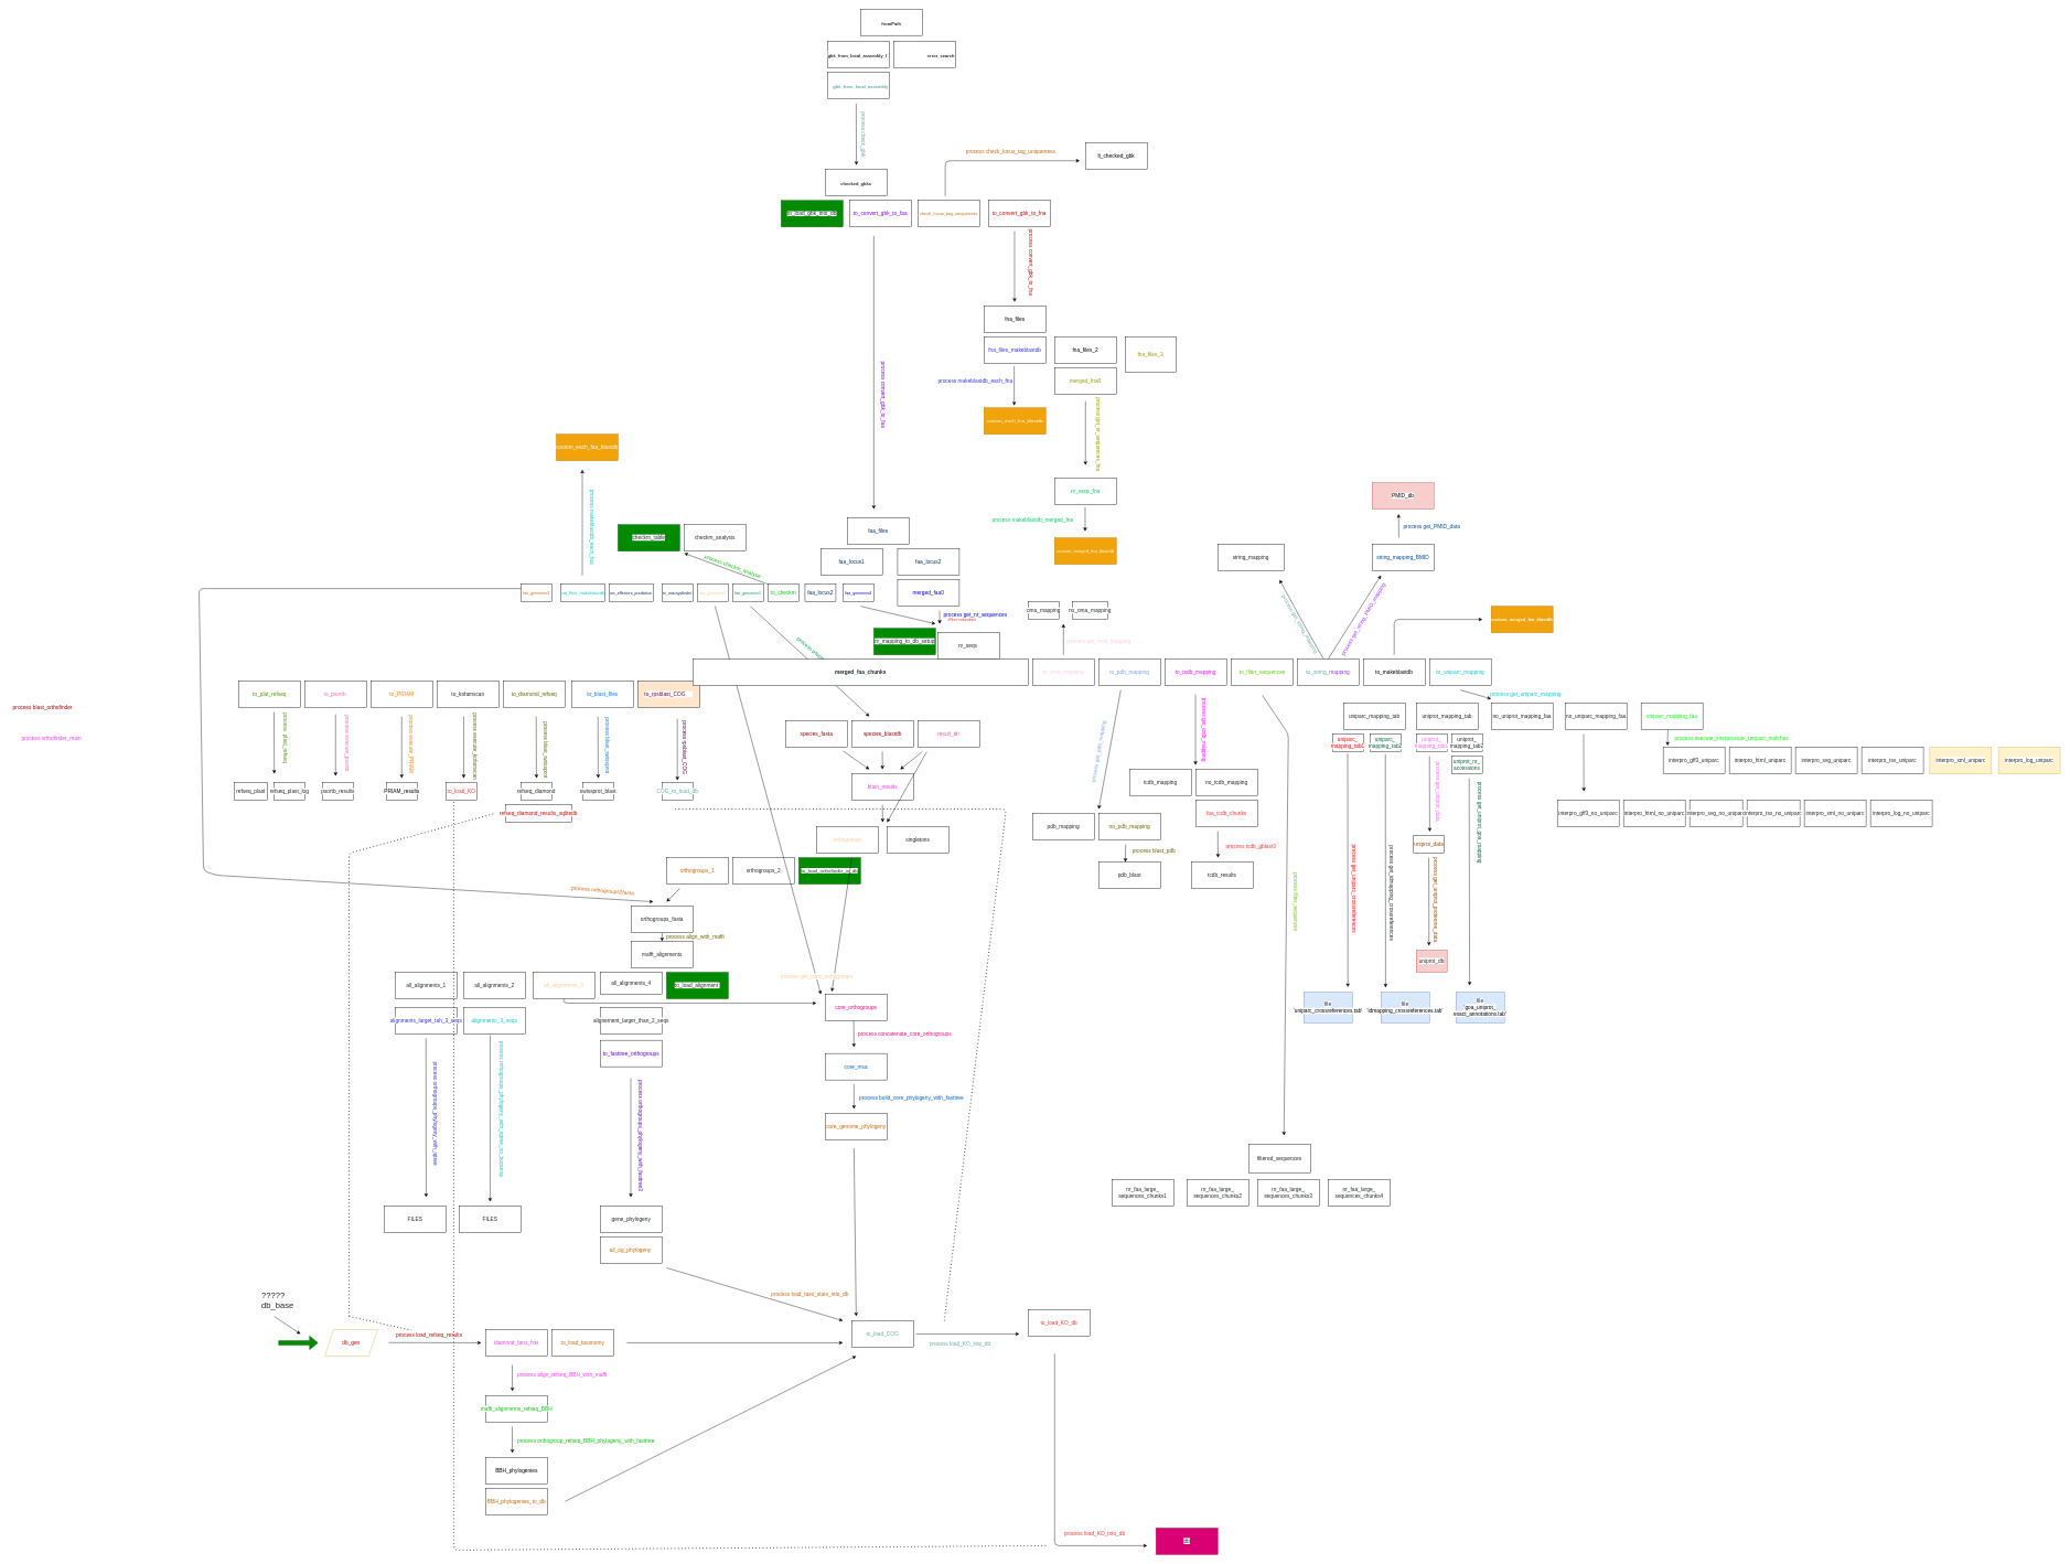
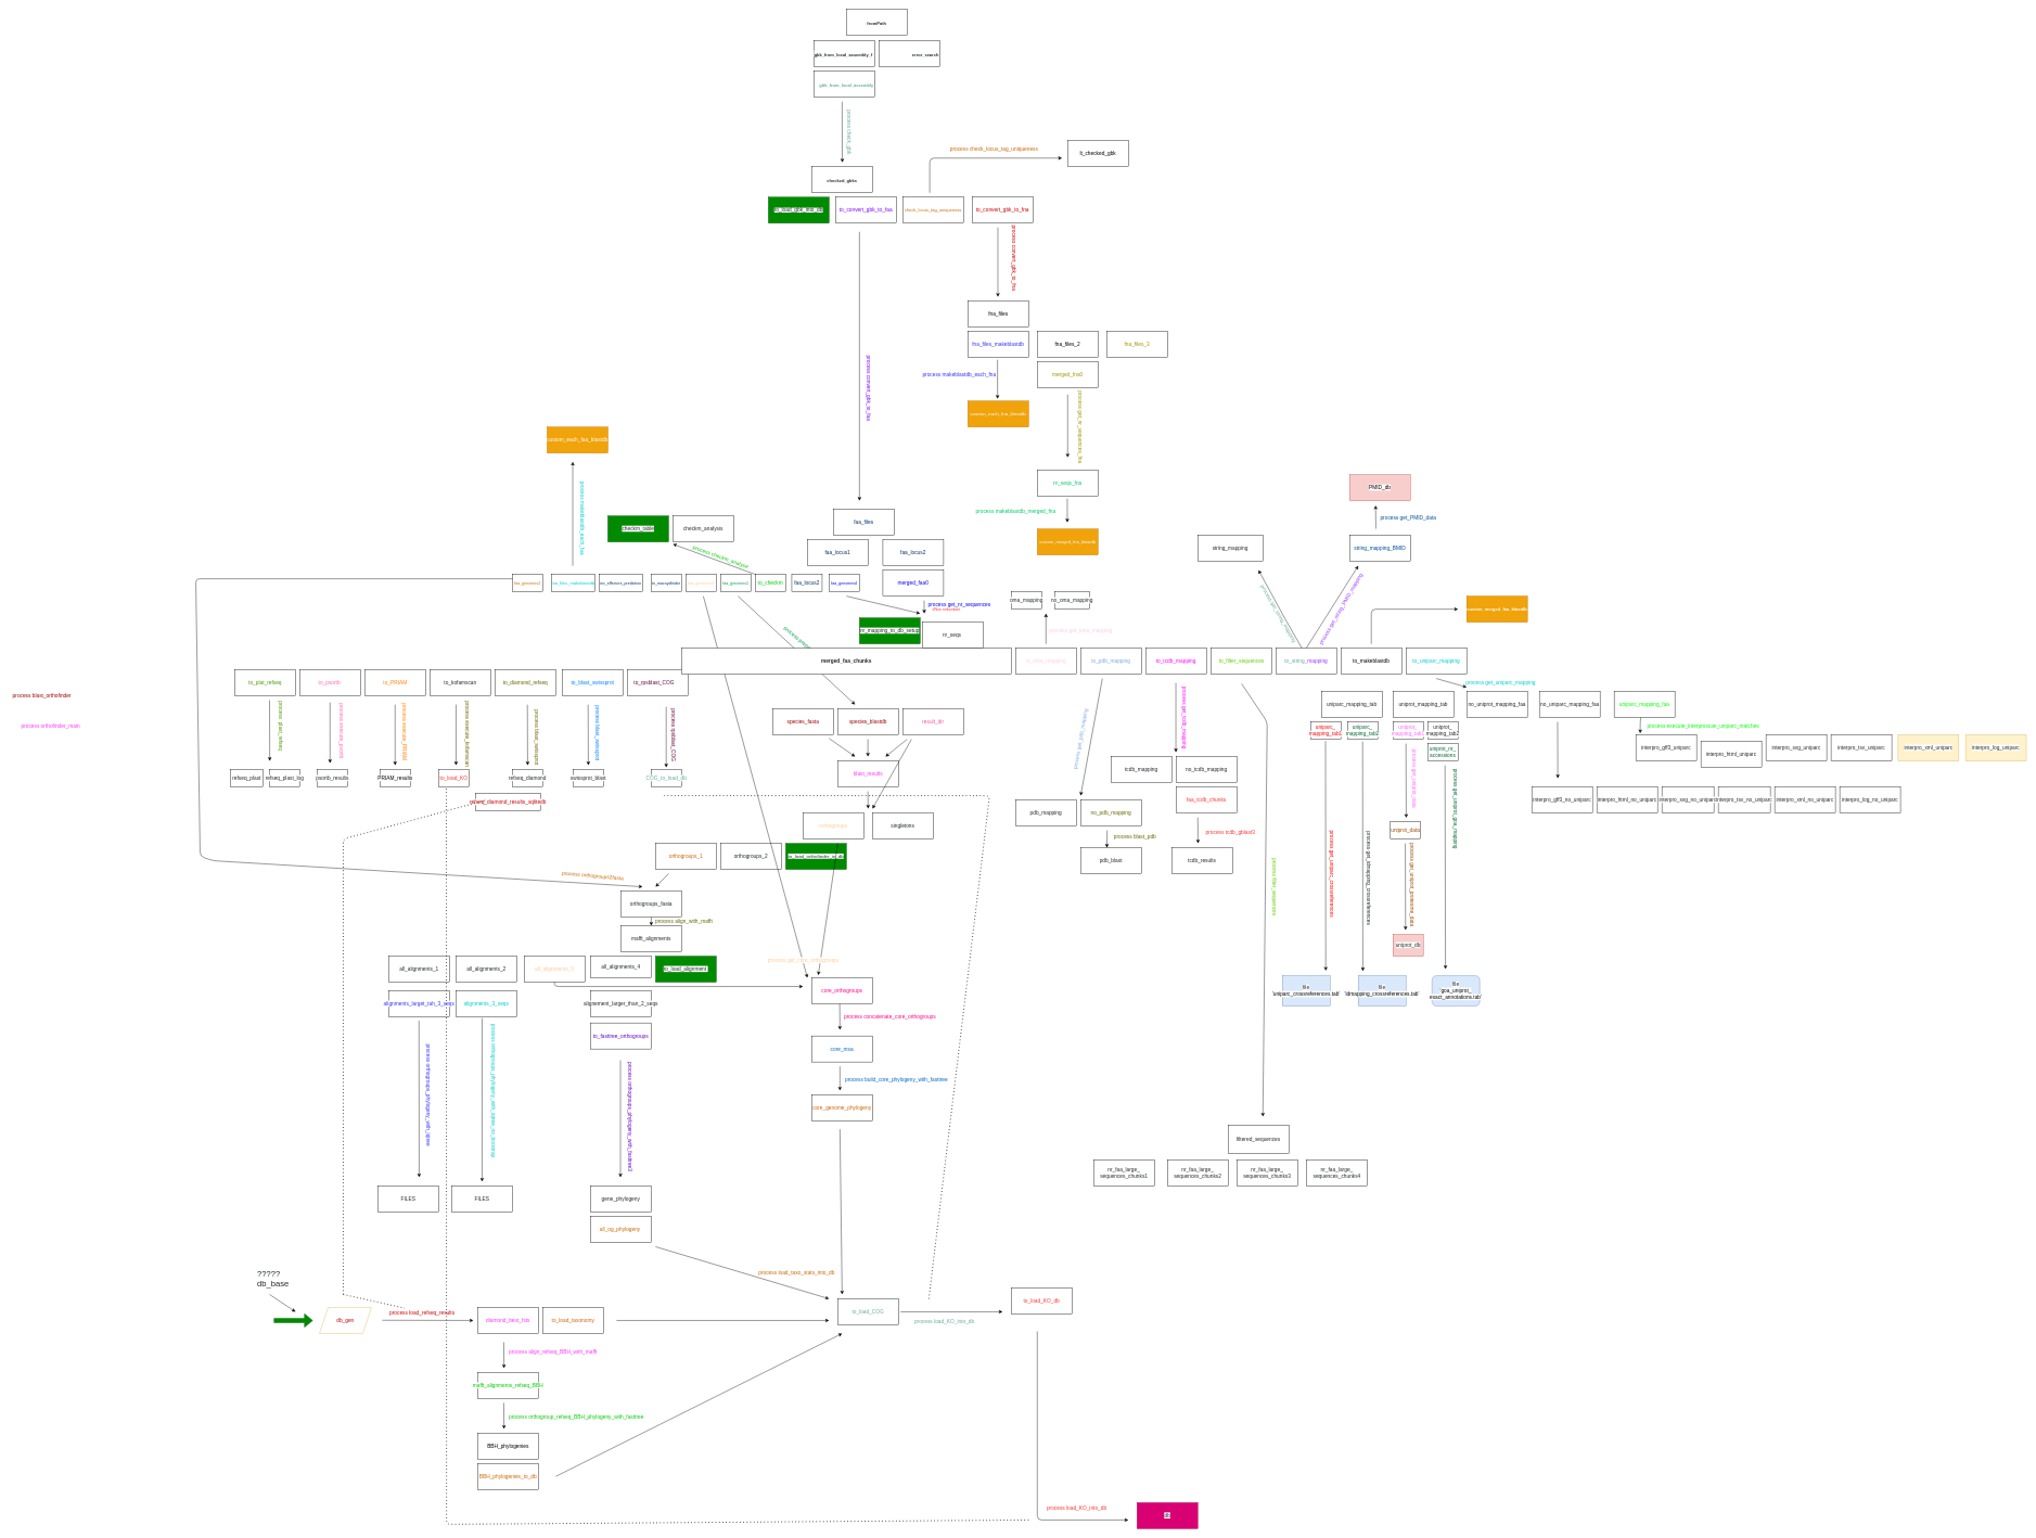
- <mxCell id="251" value="&lt;font color=&quot;#999900&quot;&gt;fna_files_3&lt;/font&gt;" style="rounded=0;whiteSpace=wrap;html=1;align=center;" vertex="1" parent="1"><mxGeometry x="2550" y="764" width="115" height="80" as="geometry" /></mxCell>
+ <mxCell id="251" value="&lt;font color=&quot;#999900&quot;&gt;fna_files_3&lt;/font&gt;" style="rounded=0;whiteSpace=wrap;html=1;align=center;" vertex="1" parent="1"><mxGeometry x="2550" y="764" width="140" height="60" as="geometry" /></mxCell>
- <mxCell id="82" value="&lt;span style=&quot;color: rgb(0 , 127 , 255) ; background-color: rgb(255 , 255 , 255)&quot;&gt;&lt;font style=&quot;font-size: 12px&quot;&gt;to_blast_files&lt;/font&gt;&lt;/span&gt;" style="rounded=0;whiteSpace=wrap;html=1;align=center;" parent="1" vertex="1"><mxGeometry x="1295" y="1544" width="140" height="60" as="geometry" /></mxCell>
+ <mxCell id="82" value="&lt;span style=&quot;color: rgb(0 , 127 , 255) ; background-color: rgb(255 , 255 , 255)&quot;&gt;&lt;font style=&quot;font-size: 12px&quot;&gt;to_blast_swissprot&lt;/font&gt;&lt;/span&gt;" style="rounded=0;whiteSpace=wrap;html=1;align=center;" parent="1" vertex="1"><mxGeometry x="1295" y="1544" width="140" height="60" as="geometry" /></mxCell>
- <mxCell id="83" value="&lt;span style=&quot;color: rgb(102 , 0 , 51) ; background-color: rgb(255 , 255 , 255)&quot;&gt;to_rpsblast_COG&amp;nbsp; &amp;nbsp; &amp;nbsp;&lt;/span&gt;" style="rounded=0;whiteSpace=wrap;html=1;align=center;fillColor=#ffe6cc;" parent="1" vertex="1"><mxGeometry x="1445" y="1544" width="140" height="60" as="geometry" /></mxCell>
+ <mxCell id="83" value="&lt;span style=&quot;color: rgb(102 , 0 , 51) ; background-color: rgb(255 , 255 , 255)&quot;&gt;to_rpsblast_COG&amp;nbsp; &amp;nbsp; &amp;nbsp;&lt;/span&gt;" style="rounded=0;whiteSpace=wrap;html=1;align=center;" parent="1" vertex="1"><mxGeometry x="1445" y="1544" width="140" height="60" as="geometry" /></mxCell>
- <mxCell id="145" value="&lt;span style=&quot;color: rgb(36 , 41 , 46) ; font-family: , &amp;#34;consolas&amp;#34; , &amp;#34;liberation mono&amp;#34; , &amp;#34;menlo&amp;#34; , monospace ; background-color: rgb(255 , 255 , 255)&quot;&gt;interpro_html_uniparc&lt;/span&gt;" style="rounded=0;whiteSpace=wrap;html=1;align=center;" parent="1" vertex="1"><mxGeometry x="3920" y="1694" width="140" height="60" as="geometry" /></mxCell>
+ <mxCell id="145" value="&lt;span style=&quot;color: rgb(36 , 41 , 46) ; font-family: , &amp;#34;consolas&amp;#34; , &amp;#34;liberation mono&amp;#34; , &amp;#34;menlo&amp;#34; , monospace ; background-color: rgb(255 , 255 , 255)&quot;&gt;interpro_html_uniparc&lt;/span&gt;" style="rounded=0;whiteSpace=wrap;html=1;align=center;" parent="1" vertex="1"><mxGeometry x="3920" y="1709" width="140" height="60" as="geometry" /></mxCell>
- <mxCell id="204" value="&lt;span style=&quot;text-align: left ; background-color: rgb(255 , 255 , 255)&quot;&gt;&lt;font color=&quot;#cc0000&quot;&gt;refseq_diamond_results_sqlitedb&lt;/font&gt;&lt;/span&gt;" style="rounded=0;whiteSpace=wrap;html=1;align=center;" parent="1" vertex="1"><mxGeometry x="1145" y="1824" width="150" height="40" as="geometry" /></mxCell>
+ <mxCell id="204" value="&lt;span style=&quot;text-align: left ; background-color: rgb(255 , 255 , 255)&quot;&gt;&lt;font color=&quot;#cc0000&quot;&gt;refseq_diamond_results_sqlitedb&lt;/font&gt;&lt;/span&gt;" style="rounded=0;whiteSpace=wrap;html=1;align=center;" parent="1" vertex="1"><mxGeometry x="1095" y="1829" width="150" height="40" as="geometry" /></mxCell>
- <mxCell id="180" value="&lt;span style=&quot;color: rgb(36 , 41 , 46) ; font-family: , &amp;#34;consolas&amp;#34; , &amp;#34;liberation mono&amp;#34; , &amp;#34;menlo&amp;#34; , monospace ; background-color: rgb(255 , 255 , 255)&quot;&gt; file &lt;br&gt;&lt;/span&gt;&lt;span class=&quot;pl-s&quot; style=&quot;box-sizing: border-box ; font-family: , &amp;#34;consolas&amp;#34; , &amp;#34;liberation mono&amp;#34; , &amp;#34;menlo&amp;#34; , monospace ; background-color: rgb(255 , 255 , 255)&quot;&gt;&lt;span class=&quot;pl-pds&quot; style=&quot;box-sizing: border-box&quot;&gt;'&lt;/span&gt;goa_uniprot_&lt;br&gt;exact_annotations.tab&lt;span class=&quot;pl-pds&quot; style=&quot;box-sizing: border-box&quot;&gt;'&lt;/span&gt;&lt;/span&gt;" style="rounded=0;whiteSpace=wrap;html=1;align=center;fillColor=#dae8fc;strokeColor=#6c8ebf;" parent="1" vertex="1"><mxGeometry x="3300" y="2249" width="110" height="70" as="geometry" /></mxCell>
+ <mxCell id="180" value="&lt;span style=&quot;color: rgb(36 , 41 , 46) ; font-family: , &amp;#34;consolas&amp;#34; , &amp;#34;liberation mono&amp;#34; , &amp;#34;menlo&amp;#34; , monospace ; background-color: rgb(255 , 255 , 255)&quot;&gt; file &lt;br&gt;&lt;/span&gt;&lt;span class=&quot;pl-s&quot; style=&quot;box-sizing: border-box ; font-family: , &amp;#34;consolas&amp;#34; , &amp;#34;liberation mono&amp;#34; , &amp;#34;menlo&amp;#34; , monospace ; background-color: rgb(255 , 255 , 255)&quot;&gt;&lt;span class=&quot;pl-pds&quot; style=&quot;box-sizing: border-box&quot;&gt;'&lt;/span&gt;goa_uniprot_&lt;br&gt;exact_annotations.tab&lt;span class=&quot;pl-pds&quot; style=&quot;box-sizing: border-box&quot;&gt;'&lt;/span&gt;&lt;/span&gt;" style="whiteSpace=wrap;html=1;align=center;fillColor=#dae8fc;strokeColor=#6c8ebf;rounded=1;" parent="1" vertex="1"><mxGeometry x="3300" y="2249" width="110" height="70" as="geometry" /></mxCell>
